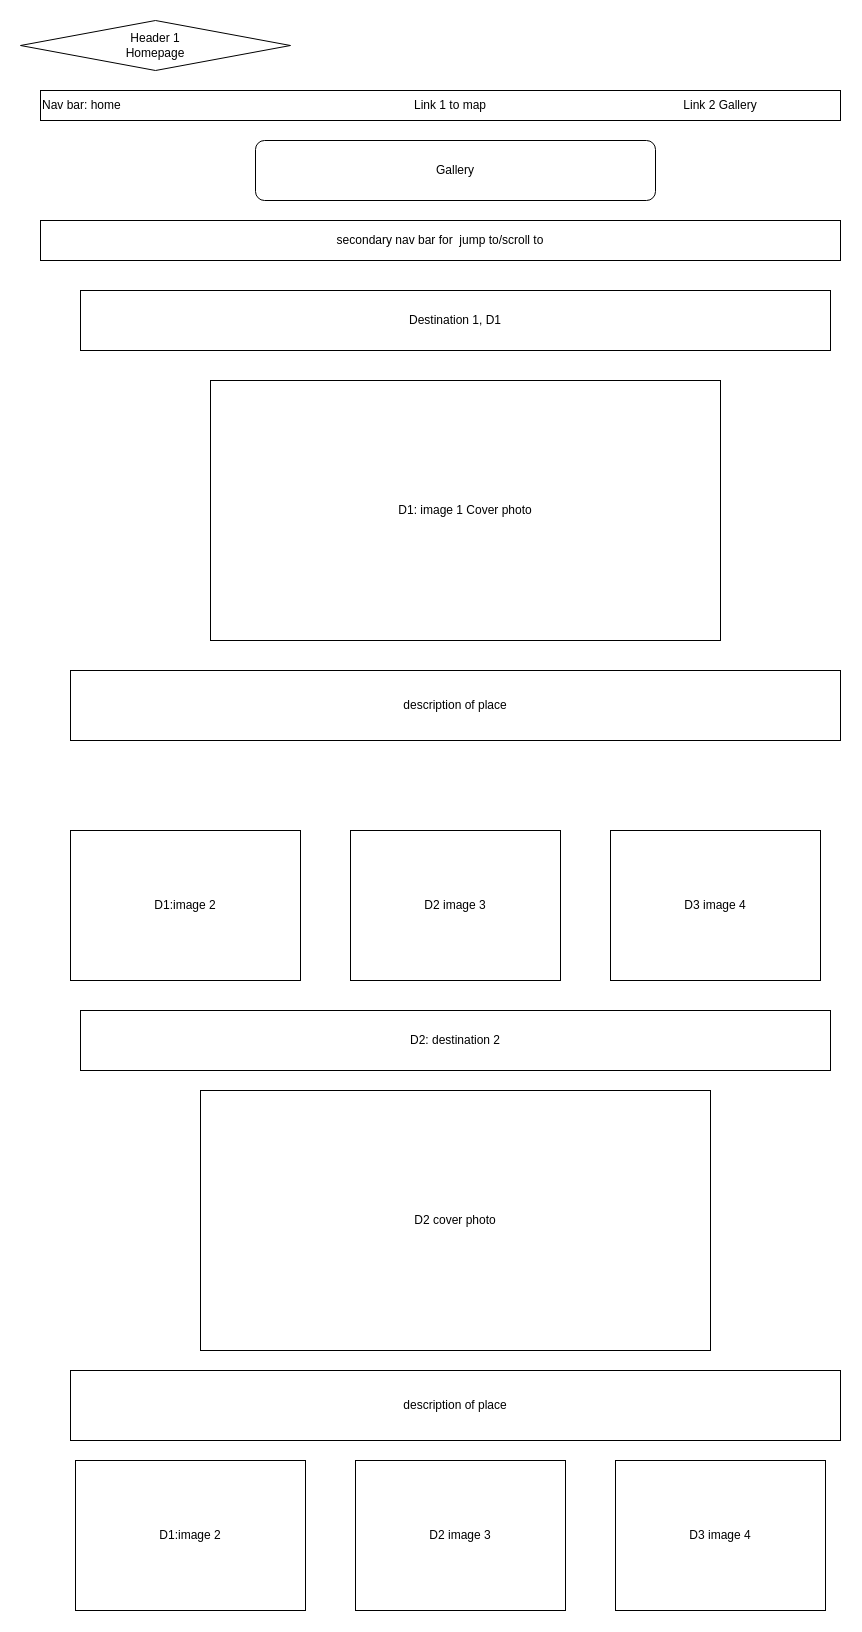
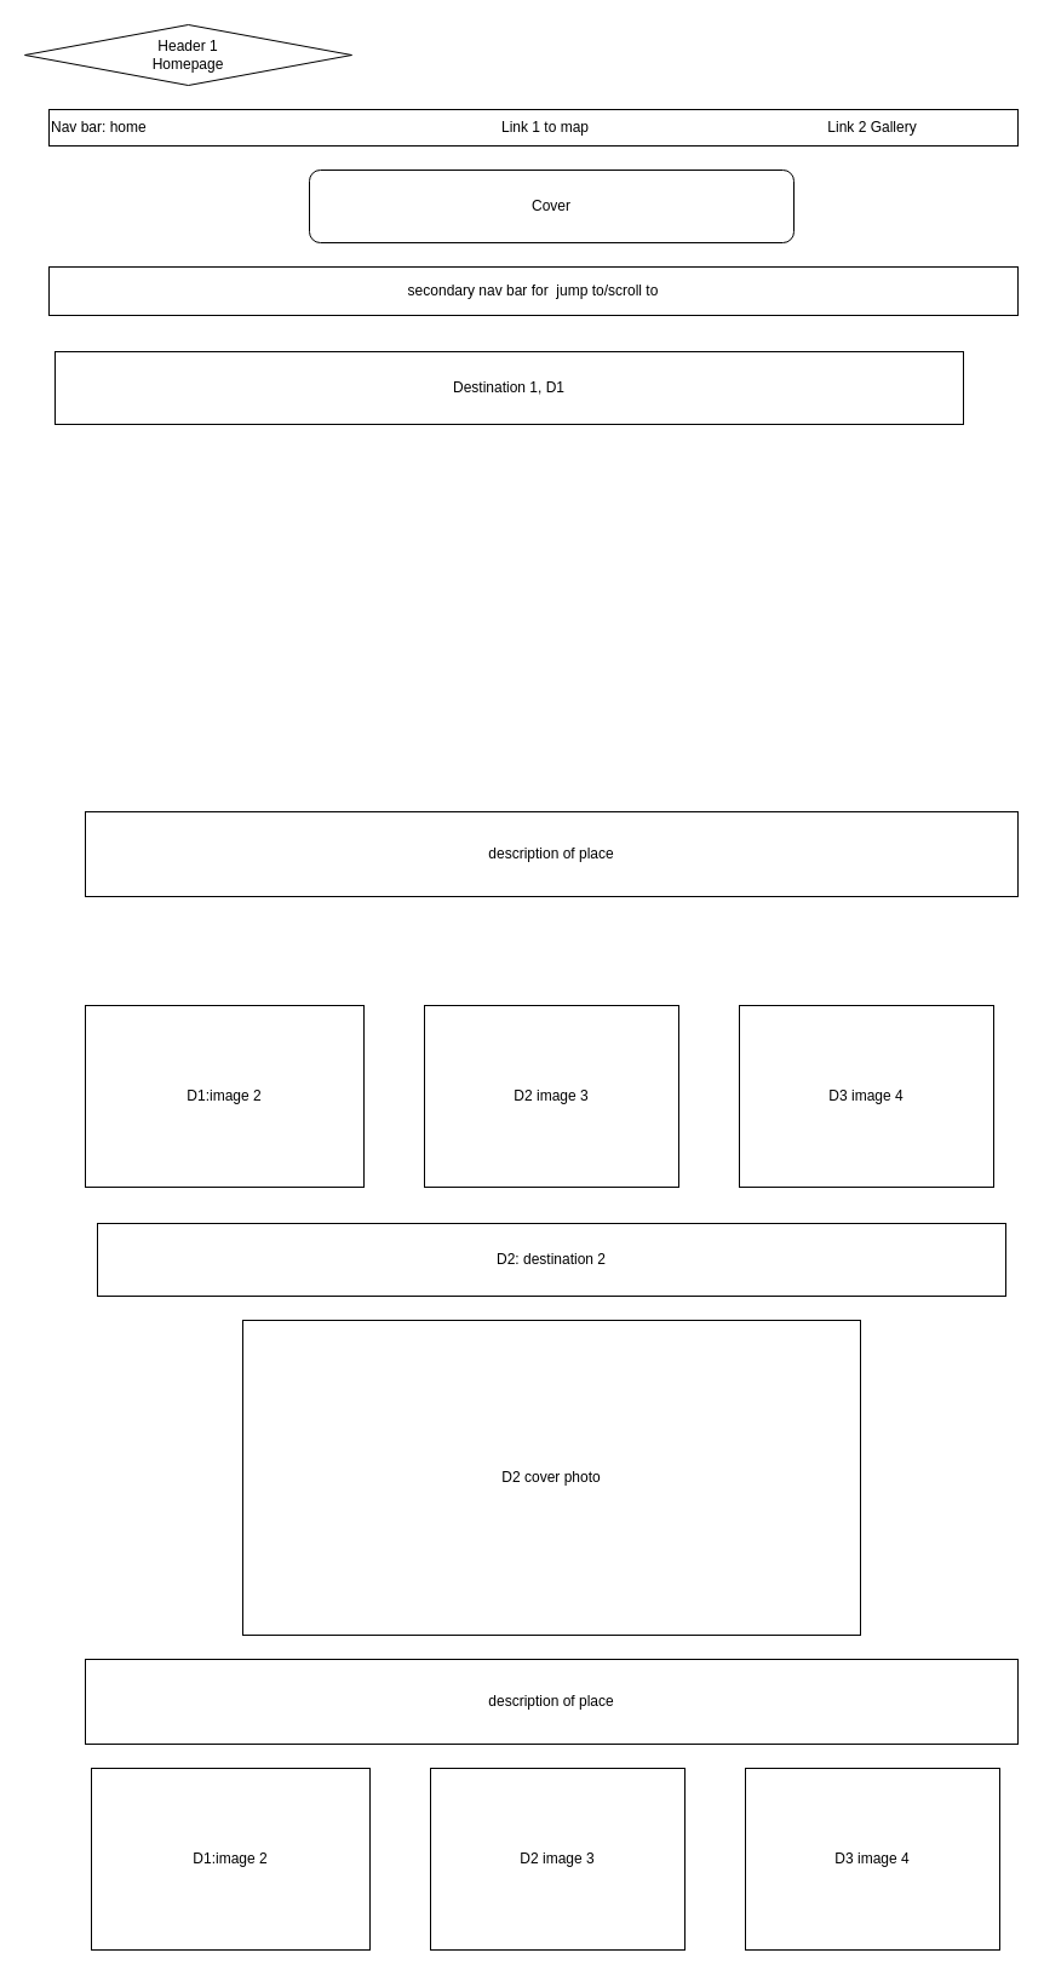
- <mxCell id="2" value="Gallery" style="rounded=1;whiteSpace=wrap;html=1;" parent="1" vertex="1"><mxGeometry x="255" y="140" width="400" height="60" as="geometry" /></mxCell>
+ <mxCell id="2" value="Cover" style="rounded=1;whiteSpace=wrap;html=1;" parent="1" vertex="1"><mxGeometry x="255" y="140" width="400" height="60" as="geometry" /></mxCell>
- <mxCell id="4" value="Destination 1, D1" style="rounded=0;whiteSpace=wrap;html=1;" parent="1" vertex="1"><mxGeometry x="80" y="290" width="750" height="60" as="geometry" /></mxCell>
+ <mxCell id="4" value="Destination 1, D1" style="rounded=0;whiteSpace=wrap;html=1;" parent="1" vertex="1"><mxGeometry x="45" y="290" width="750" height="60" as="geometry" /></mxCell>
- <mxCell id="9" value="D1: image 1 Cover photo" style="rounded=0;whiteSpace=wrap;html=1;" vertex="1" parent="1"><mxGeometry x="210" y="380" width="510" height="260" as="geometry" /></mxCell>
